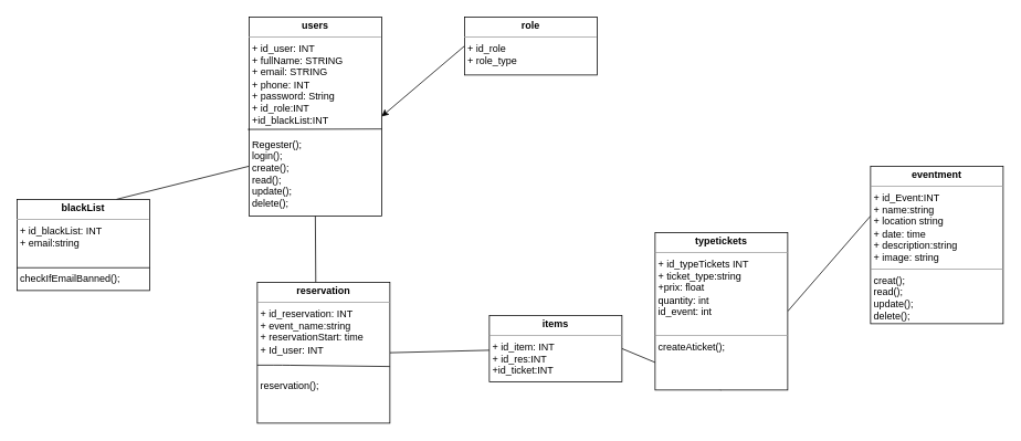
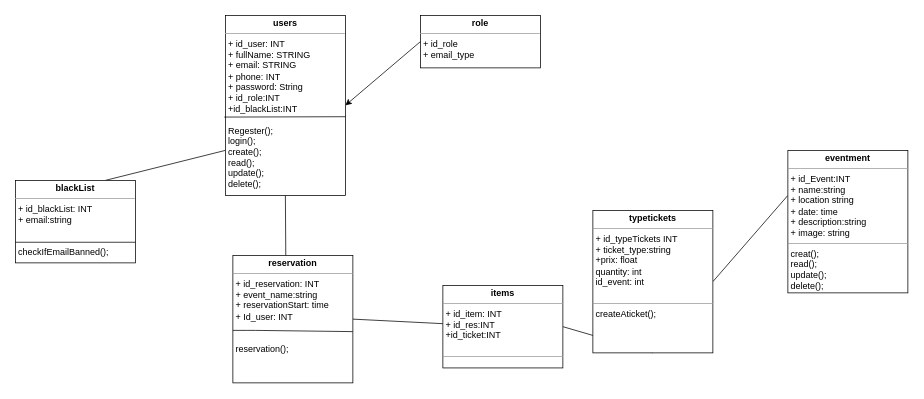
- <mxCell id="3" value="&lt;p style=&quot;margin:0px;margin-top:4px;text-align:center;&quot;&gt;&lt;b&gt;role&lt;/b&gt;&lt;/p&gt;&lt;hr size=&quot;1&quot;&gt;&lt;p style=&quot;margin:0px;margin-left:4px;&quot;&gt;+ id_role&lt;/p&gt;&lt;p style=&quot;margin:0px;margin-left:4px;&quot;&gt;+ role_type&lt;/p&gt;&lt;p style=&quot;margin:0px;margin-left:4px;&quot;&gt;&lt;br&gt;&lt;/p&gt;" style="verticalAlign=top;align=left;overflow=fill;fontSize=12;fontFamily=Helvetica;html=1;" vertex="1" parent="1"><mxGeometry x="560" y="20" width="160" height="70" as="geometry" /></mxCell>
+ <mxCell id="3" value="&lt;p style=&quot;margin:0px;margin-top:4px;text-align:center;&quot;&gt;&lt;b&gt;role&lt;/b&gt;&lt;/p&gt;&lt;hr size=&quot;1&quot;&gt;&lt;p style=&quot;margin:0px;margin-left:4px;&quot;&gt;+ id_role&lt;/p&gt;&lt;p style=&quot;margin:0px;margin-left:4px;&quot;&gt;+ email_type&lt;/p&gt;&lt;p style=&quot;margin:0px;margin-left:4px;&quot;&gt;&lt;br&gt;&lt;/p&gt;" style="verticalAlign=top;align=left;overflow=fill;fontSize=12;fontFamily=Helvetica;html=1;" vertex="1" parent="1"><mxGeometry x="560" y="20" width="160" height="70" as="geometry" /></mxCell>
- <mxCell id="14" value="&lt;p style=&quot;margin:0px;margin-top:4px;text-align:center;&quot;&gt;&lt;b&gt;items&lt;/b&gt;&lt;/p&gt;&lt;hr size=&quot;1&quot;&gt;&lt;p style=&quot;margin:0px;margin-left:4px;&quot;&gt;+ id_item: INT&lt;/p&gt;&lt;p style=&quot;margin:0px;margin-left:4px;&quot;&gt;+ id_res:INT&lt;/p&gt;&lt;p style=&quot;margin:0px;margin-left:4px;&quot;&gt;+id_ticket:INT&lt;/p&gt;&lt;p style=&quot;margin:0px;margin-left:4px;&quot;&gt;&lt;br&gt;&lt;/p&gt;&lt;hr size=&quot;1&quot;&gt;&lt;p style=&quot;margin:0px;margin-left:4px;&quot;&gt;&lt;br&gt;&lt;/p&gt;" style="verticalAlign=top;align=left;overflow=fill;fontSize=12;fontFamily=Helvetica;html=1;" vertex="1" parent="1"><mxGeometry x="590" y="380.08" width="160" height="79.92" as="geometry" /></mxCell>
+ <mxCell id="14" value="&lt;p style=&quot;margin:0px;margin-top:4px;text-align:center;&quot;&gt;&lt;b&gt;items&lt;/b&gt;&lt;/p&gt;&lt;hr size=&quot;1&quot;&gt;&lt;p style=&quot;margin:0px;margin-left:4px;&quot;&gt;+ id_item: INT&lt;/p&gt;&lt;p style=&quot;margin:0px;margin-left:4px;&quot;&gt;+ id_res:INT&lt;/p&gt;&lt;p style=&quot;margin:0px;margin-left:4px;&quot;&gt;+id_ticket:INT&lt;/p&gt;&lt;p style=&quot;margin:0px;margin-left:4px;&quot;&gt;&lt;br&gt;&lt;/p&gt;&lt;hr size=&quot;1&quot;&gt;&lt;p style=&quot;margin:0px;margin-left:4px;&quot;&gt;&lt;br&gt;&lt;/p&gt;" style="verticalAlign=top;align=left;overflow=fill;fontSize=12;fontFamily=Helvetica;html=1;" vertex="1" parent="1"><mxGeometry x="590" y="380.08" width="160" height="110" as="geometry" /></mxCell>
